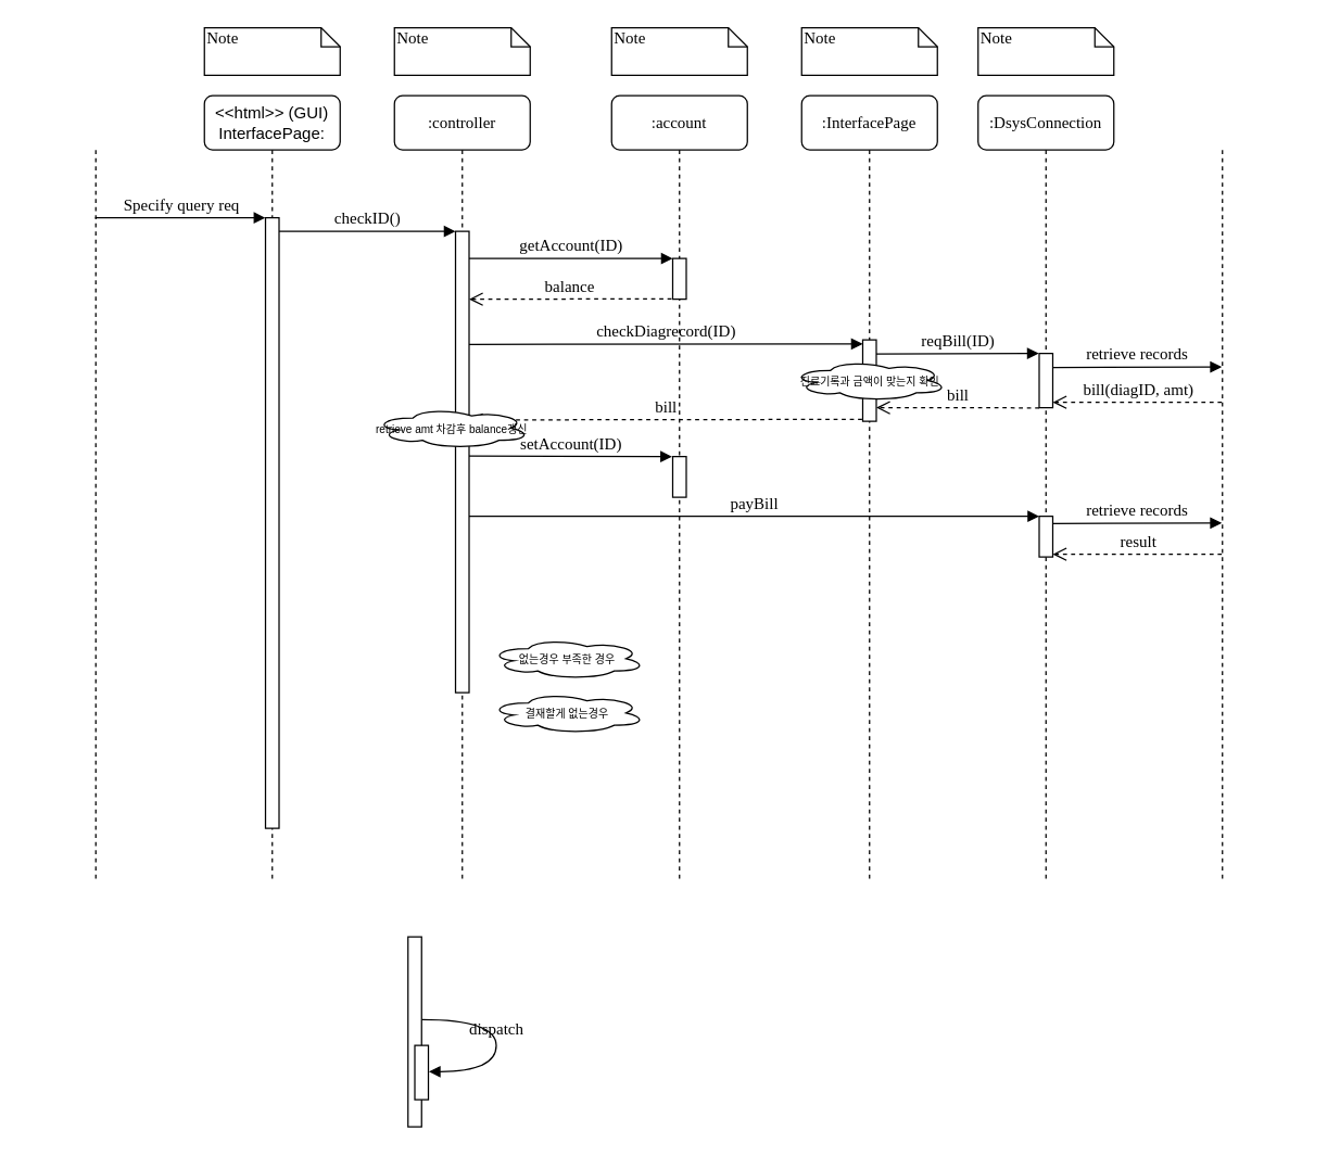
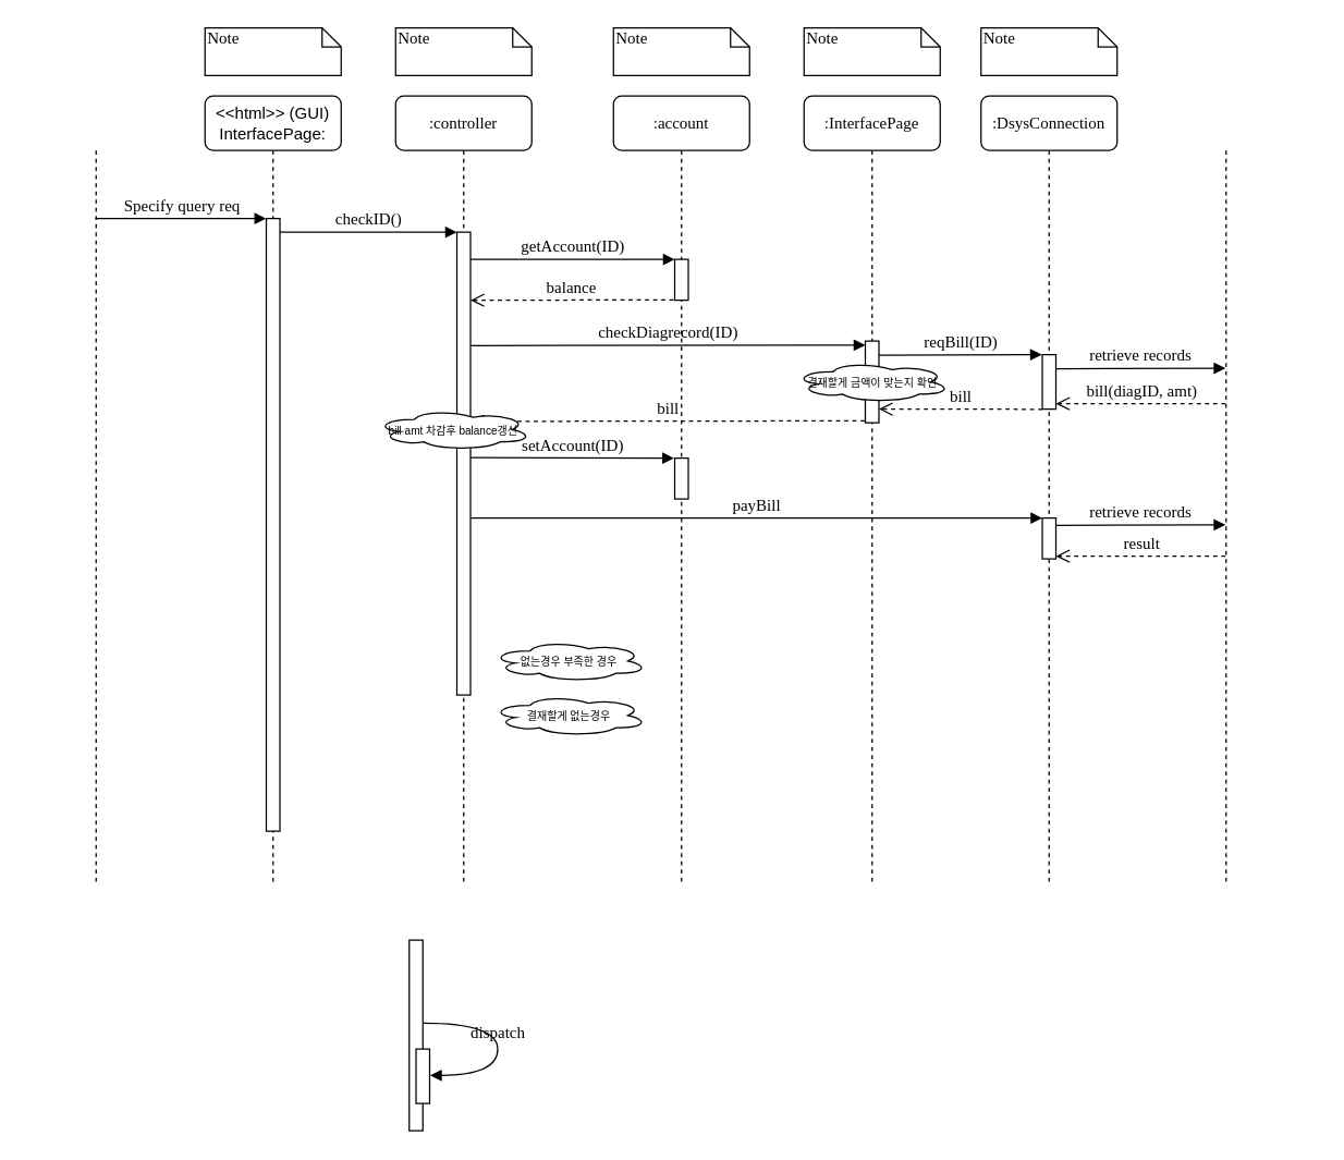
- <mxCell id="36" value="&lt;font style=&quot;font-size: 8px&quot;&gt;진료기록과 금액이 맞는지 확인&lt;/font&gt;" style="ellipse;shape=cloud;whiteSpace=wrap;html=1;" vertex="1" parent="1"><mxGeometry x="582.5" y="265" width="115" height="30" as="geometry" /></mxCell>
+ <mxCell id="36" value="&lt;font style=&quot;font-size: 8px&quot;&gt;결재할게 금액이 맞는지 확인&lt;/font&gt;" style="ellipse;shape=cloud;whiteSpace=wrap;html=1;" vertex="1" parent="1"><mxGeometry x="582.5" y="265" width="115" height="30" as="geometry" /></mxCell>
- <mxCell id="37" value="&lt;span style=&quot;font-size: 8px&quot;&gt;retrieve amt 차감후 balance갱신&lt;br&gt;&lt;/span&gt;" style="ellipse;shape=cloud;whiteSpace=wrap;html=1;" vertex="1" parent="1"><mxGeometry x="275" y="300" width="115" height="30" as="geometry" /></mxCell>
+ <mxCell id="37" value="&lt;span style=&quot;font-size: 8px&quot;&gt;bill amt 차감후 balance갱신&lt;br&gt;&lt;/span&gt;" style="ellipse;shape=cloud;whiteSpace=wrap;html=1;" vertex="1" parent="1"><mxGeometry x="275" y="300" width="115" height="30" as="geometry" /></mxCell>
